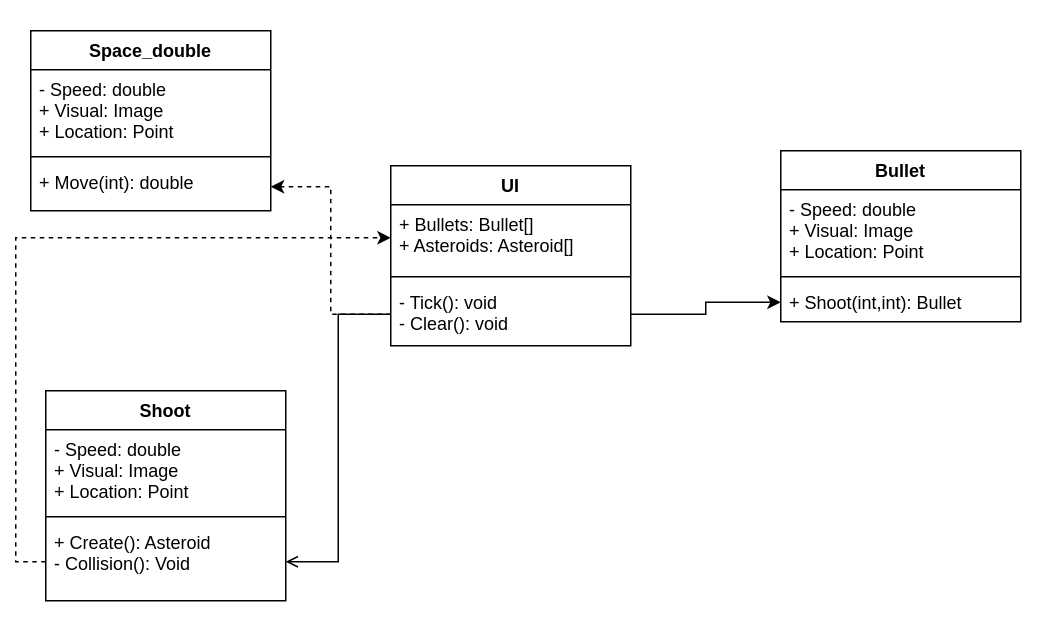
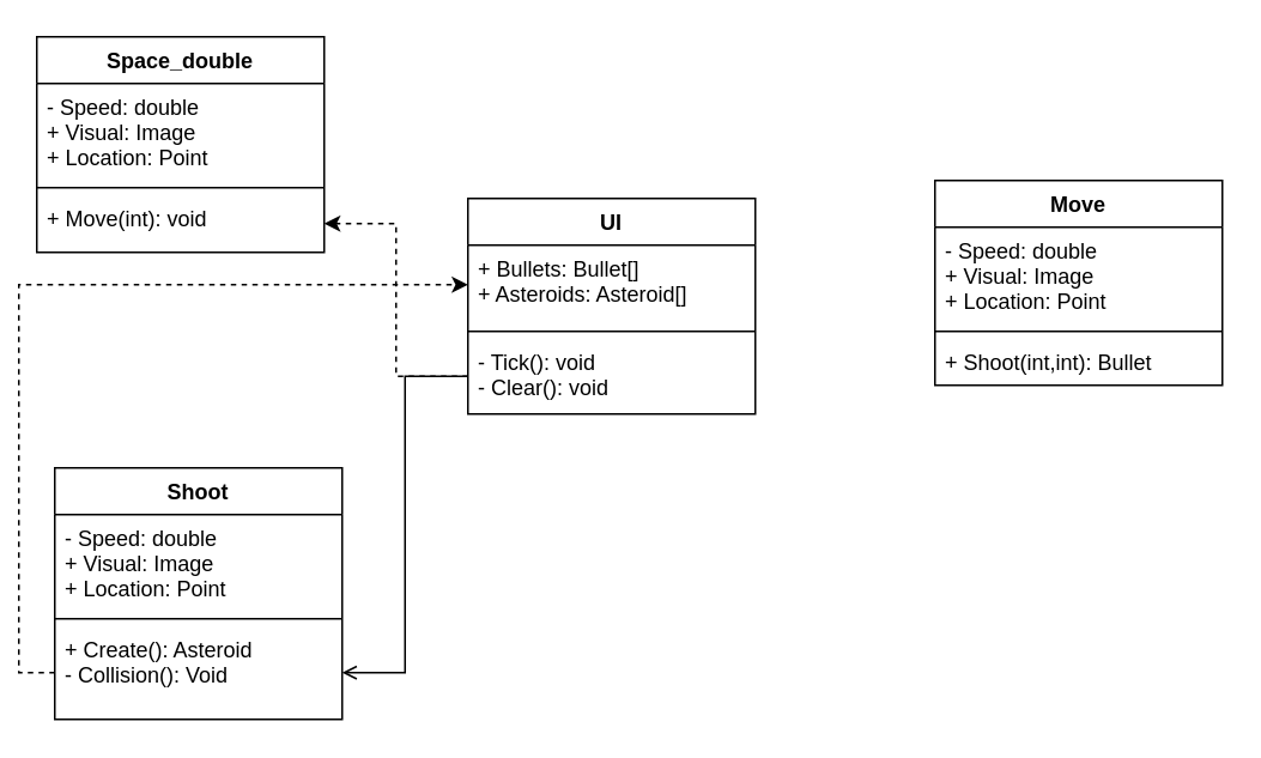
- <mxCell id="6" value="Bullet" style="swimlane;fontStyle=1;align=center;verticalAlign=top;childLayout=stackLayout;horizontal=1;startSize=26;horizontalStack=0;resizeParent=1;resizeParentMax=0;resizeLast=0;collapsible=1;marginBottom=0;" vertex="1" parent="1"><mxGeometry x="520" y="100" width="160" height="114" as="geometry" /></mxCell>
+ <mxCell id="6" value="Move" style="swimlane;fontStyle=1;align=center;verticalAlign=top;childLayout=stackLayout;horizontal=1;startSize=26;horizontalStack=0;resizeParent=1;resizeParentMax=0;resizeLast=0;collapsible=1;marginBottom=0;" vertex="1" parent="1"><mxGeometry x="520" y="100" width="160" height="114" as="geometry" /></mxCell>
- <mxCell id="5" value="+ Move(int): double" style="text;strokeColor=none;fillColor=none;align=left;verticalAlign=top;spacingLeft=4;spacingRight=4;overflow=hidden;rotatable=0;points=[[0,0.5],[1,0.5]];portConstraint=eastwest;" vertex="1" parent="2"><mxGeometry y="88" width="160" height="32" as="geometry" /></mxCell>
+ <mxCell id="5" value="+ Move(int): void" style="text;strokeColor=none;fillColor=none;align=left;verticalAlign=top;spacingLeft=4;spacingRight=4;overflow=hidden;rotatable=0;points=[[0,0.5],[1,0.5]];portConstraint=eastwest;" vertex="1" parent="2"><mxGeometry y="88" width="160" height="32" as="geometry" /></mxCell>
- <mxCell id="19" style="edgeStyle=orthogonalEdgeStyle;rounded=0;orthogonalLoop=1;jettySize=auto;html=1;exitX=1;exitY=0.5;exitDx=0;exitDy=0;entryX=0;entryY=0.5;entryDx=0;entryDy=0;" edge="1" parent="1" source="17" target="9"><mxGeometry relative="1" as="geometry" /></mxCell>
